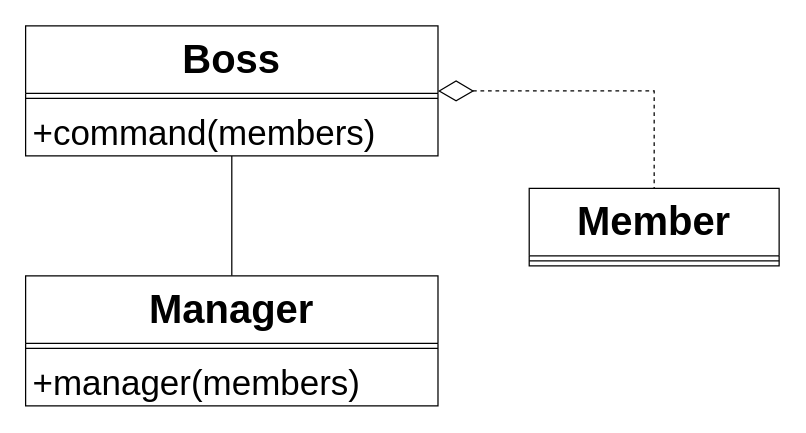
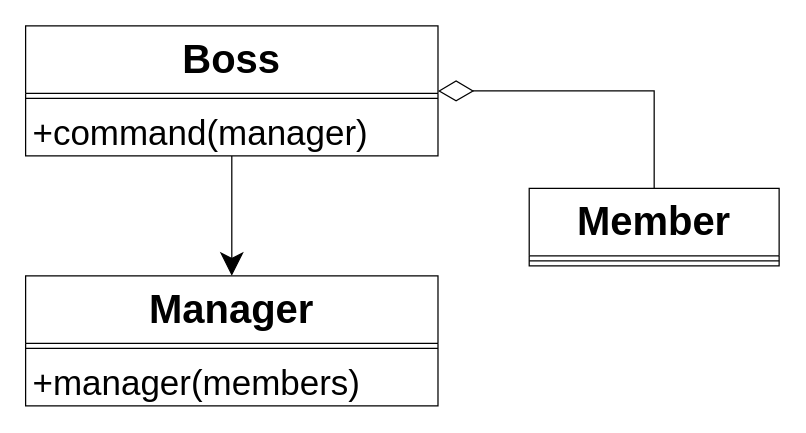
- <mxCell id="2" style="edgeStyle=orthogonalEdgeStyle;rounded=0;orthogonalLoop=1;jettySize=auto;html=1;entryX=0.5;entryY=0;entryDx=0;entryDy=0;startArrow=diamondThin;startFill=0;endSize=26;startSize=26;endArrow=none;endFill=0;dashed=1;" parent="1" source="4" target="10" edge="1"><mxGeometry relative="1" as="geometry" /></mxCell>
+ <mxCell id="2" style="edgeStyle=orthogonalEdgeStyle;rounded=0;orthogonalLoop=1;jettySize=auto;html=1;entryX=0.5;entryY=0;entryDx=0;entryDy=0;startArrow=diamondThin;startFill=0;endSize=26;startSize=26;endArrow=none;endFill=0;" parent="1" source="4" target="10" edge="1"><mxGeometry relative="1" as="geometry" /></mxCell>
- <mxCell id="6" value="+command(members)&#10;" style="text;strokeColor=none;fillColor=none;align=left;verticalAlign=top;spacingLeft=4;spacingRight=4;overflow=hidden;rotatable=0;points=[[0,0.5],[1,0.5]];portConstraint=eastwest;fontSize=28;" parent="4" vertex="1"><mxGeometry y="62" width="330" height="42" as="geometry" /></mxCell>
+ <mxCell id="6" value="+command(manager)&#10;" style="text;strokeColor=none;fillColor=none;align=left;verticalAlign=top;spacingLeft=4;spacingRight=4;overflow=hidden;rotatable=0;points=[[0,0.5],[1,0.5]];portConstraint=eastwest;fontSize=28;" parent="4" vertex="1"><mxGeometry y="62" width="330" height="42" as="geometry" /></mxCell>
- <mxCell id="3" style="edgeStyle=orthogonalEdgeStyle;rounded=0;orthogonalLoop=1;jettySize=auto;html=1;endSize=16;startSize=16;endArrow=none;" parent="1" source="4" target="7" edge="1"><mxGeometry relative="1" as="geometry" /></mxCell>
+ <mxCell id="3" style="edgeStyle=orthogonalEdgeStyle;rounded=0;orthogonalLoop=1;jettySize=auto;html=1;endSize=16;startSize=16;" parent="1" source="4" target="7" edge="1"><mxGeometry relative="1" as="geometry" /></mxCell>
